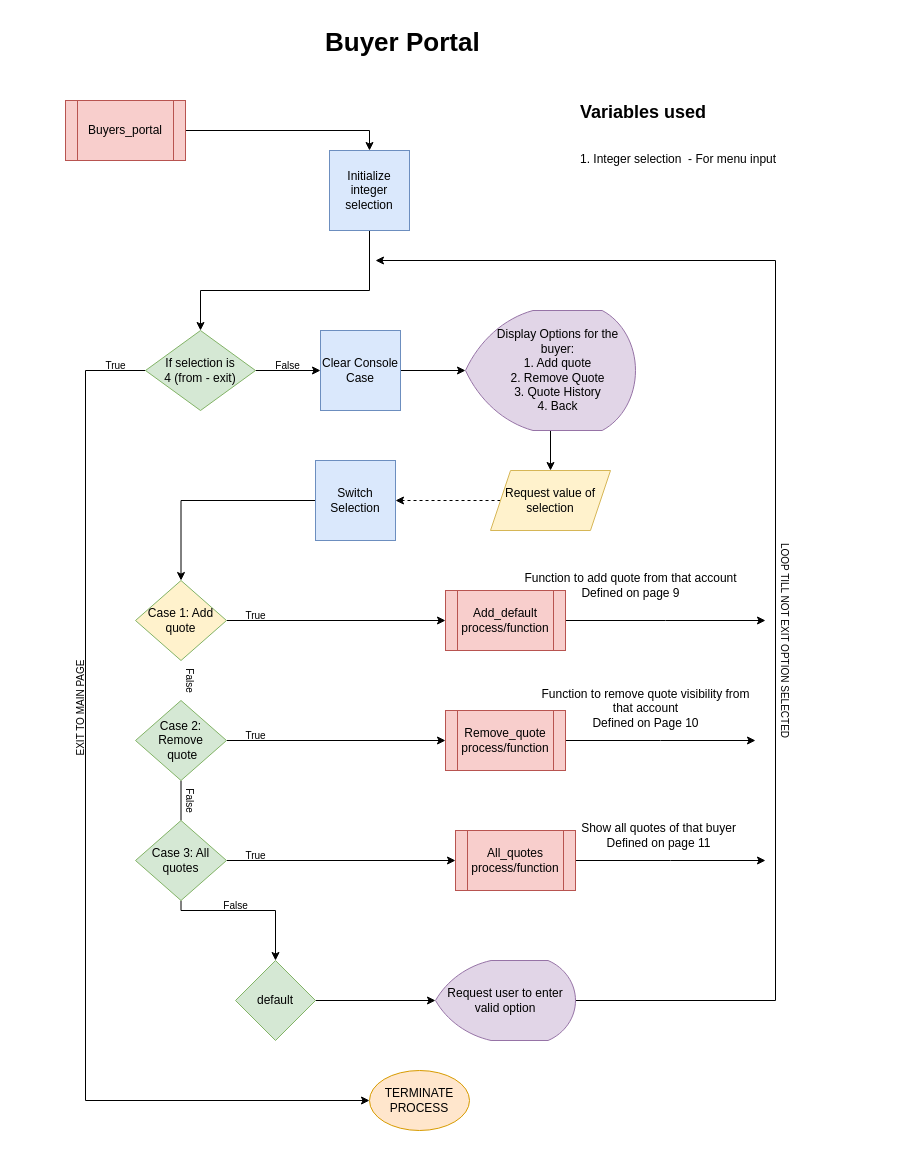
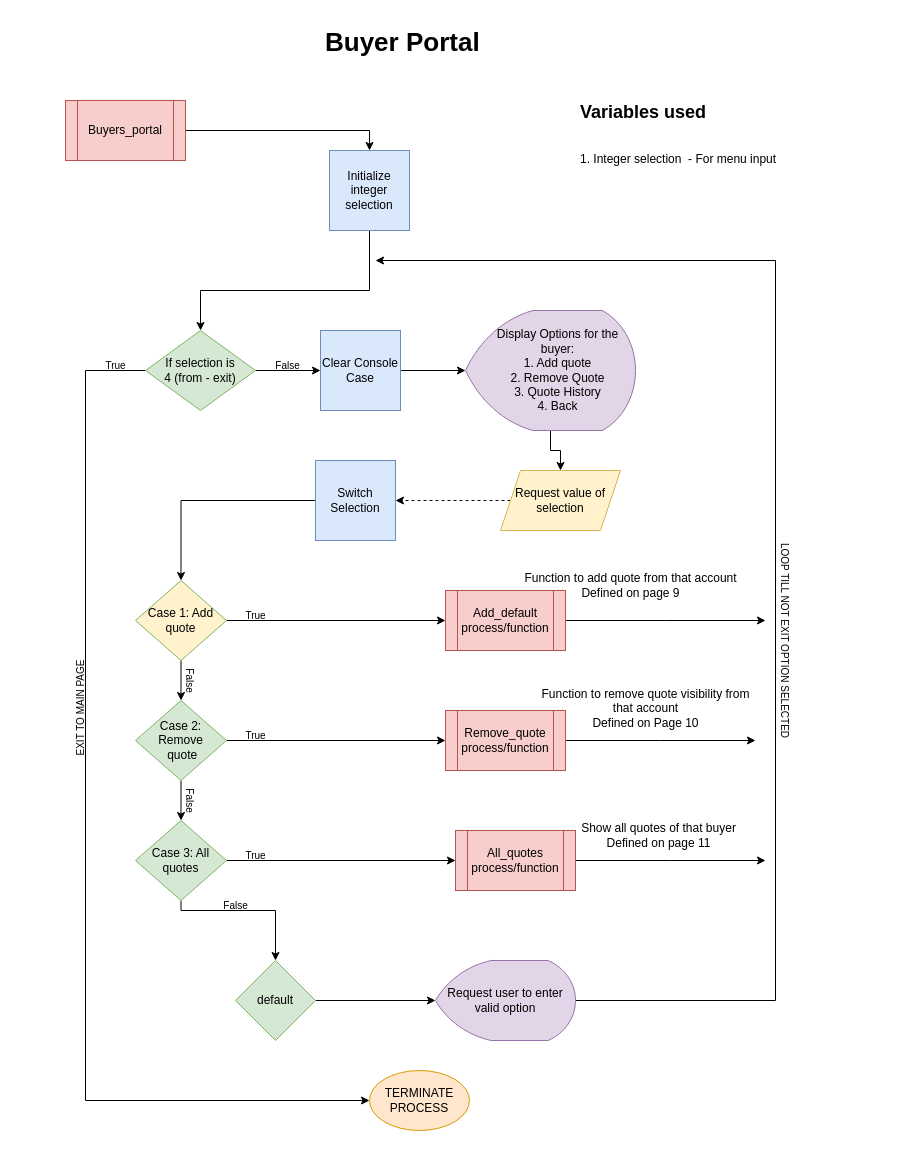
- <mxCell id="14" value="Request value of selection" style="shape=parallelogram;perimeter=parallelogramPerimeter;whiteSpace=wrap;html=1;strokeWidth=1;size=0.167;fillColor=#fff2cc;strokeColor=#d6b656;" parent="1" vertex="1"><mxGeometry x="490" y="470" width="120" height="60" as="geometry" /></mxCell>
+ <mxCell id="14" value="Request value of selection" style="shape=parallelogram;perimeter=parallelogramPerimeter;whiteSpace=wrap;html=1;strokeWidth=1;size=0.167;fillColor=#fff2cc;strokeColor=#d6b656;" parent="1" vertex="1"><mxGeometry x="500" y="470" width="120" height="60" as="geometry" /></mxCell>
+ <mxCell id="18" value="" style="edgeStyle=orthogonalEdgeStyle;rounded=0;orthogonalLoop=1;jettySize=auto;html=1;labelBackgroundColor=none;" parent="1" source="19" target="22" edge="1"><mxGeometry relative="1" as="geometry" /></mxCell>
- <mxCell id="21" value="" style="edgeStyle=orthogonalEdgeStyle;rounded=0;orthogonalLoop=1;jettySize=auto;html=1;labelBackgroundColor=none;endArrow=none;" parent="1" source="22" target="25" edge="1"><mxGeometry relative="1" as="geometry" /></mxCell>
+ <mxCell id="21" value="" style="edgeStyle=orthogonalEdgeStyle;rounded=0;orthogonalLoop=1;jettySize=auto;html=1;labelBackgroundColor=none;" parent="1" source="22" target="25" edge="1"><mxGeometry relative="1" as="geometry" /></mxCell>
